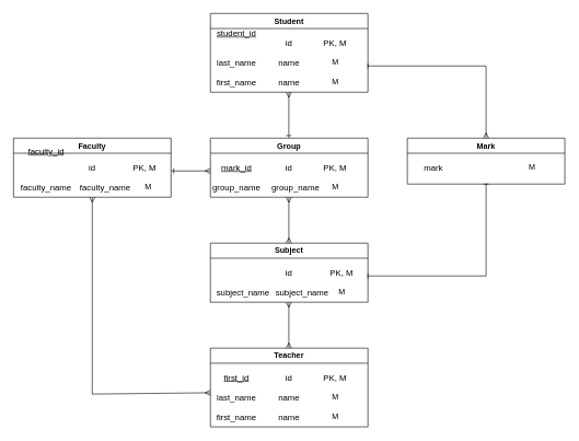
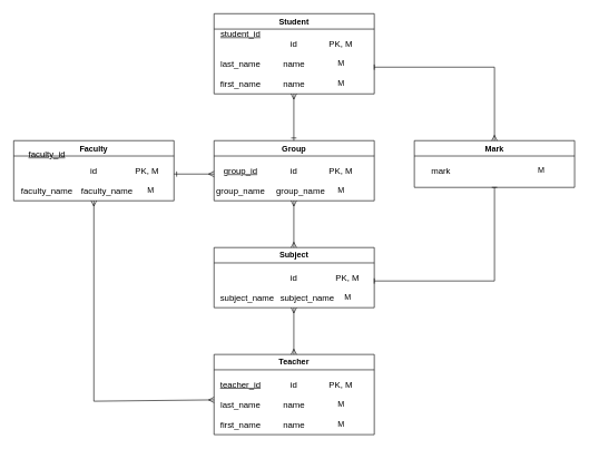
- <mxCell id="13" value="&lt;u&gt;mark_id&lt;/u&gt;" style="text;html=1;align=center;verticalAlign=middle;whiteSpace=wrap;rounded=0;fontSize=13;" vertex="1" parent="12"><mxGeometry x="10" y="30" width="60" height="30" as="geometry" /></mxCell>
+ <mxCell id="13" value="&lt;u&gt;group_id&lt;/u&gt;" style="text;html=1;align=center;verticalAlign=middle;whiteSpace=wrap;rounded=0;fontSize=13;" vertex="1" parent="12"><mxGeometry x="10" y="30" width="60" height="30" as="geometry" /></mxCell>
- <mxCell id="26" value="&lt;u&gt;first_id&lt;/u&gt;" style="text;html=1;align=center;verticalAlign=middle;whiteSpace=wrap;rounded=0;fontSize=13;" vertex="1" parent="25"><mxGeometry x="10" y="30" width="60" height="30" as="geometry" /></mxCell>
+ <mxCell id="26" value="&lt;u&gt;teacher_id&lt;/u&gt;" style="text;html=1;align=center;verticalAlign=middle;whiteSpace=wrap;rounded=0;fontSize=13;" vertex="1" parent="25"><mxGeometry x="10" y="30" width="60" height="30" as="geometry" /></mxCell>
